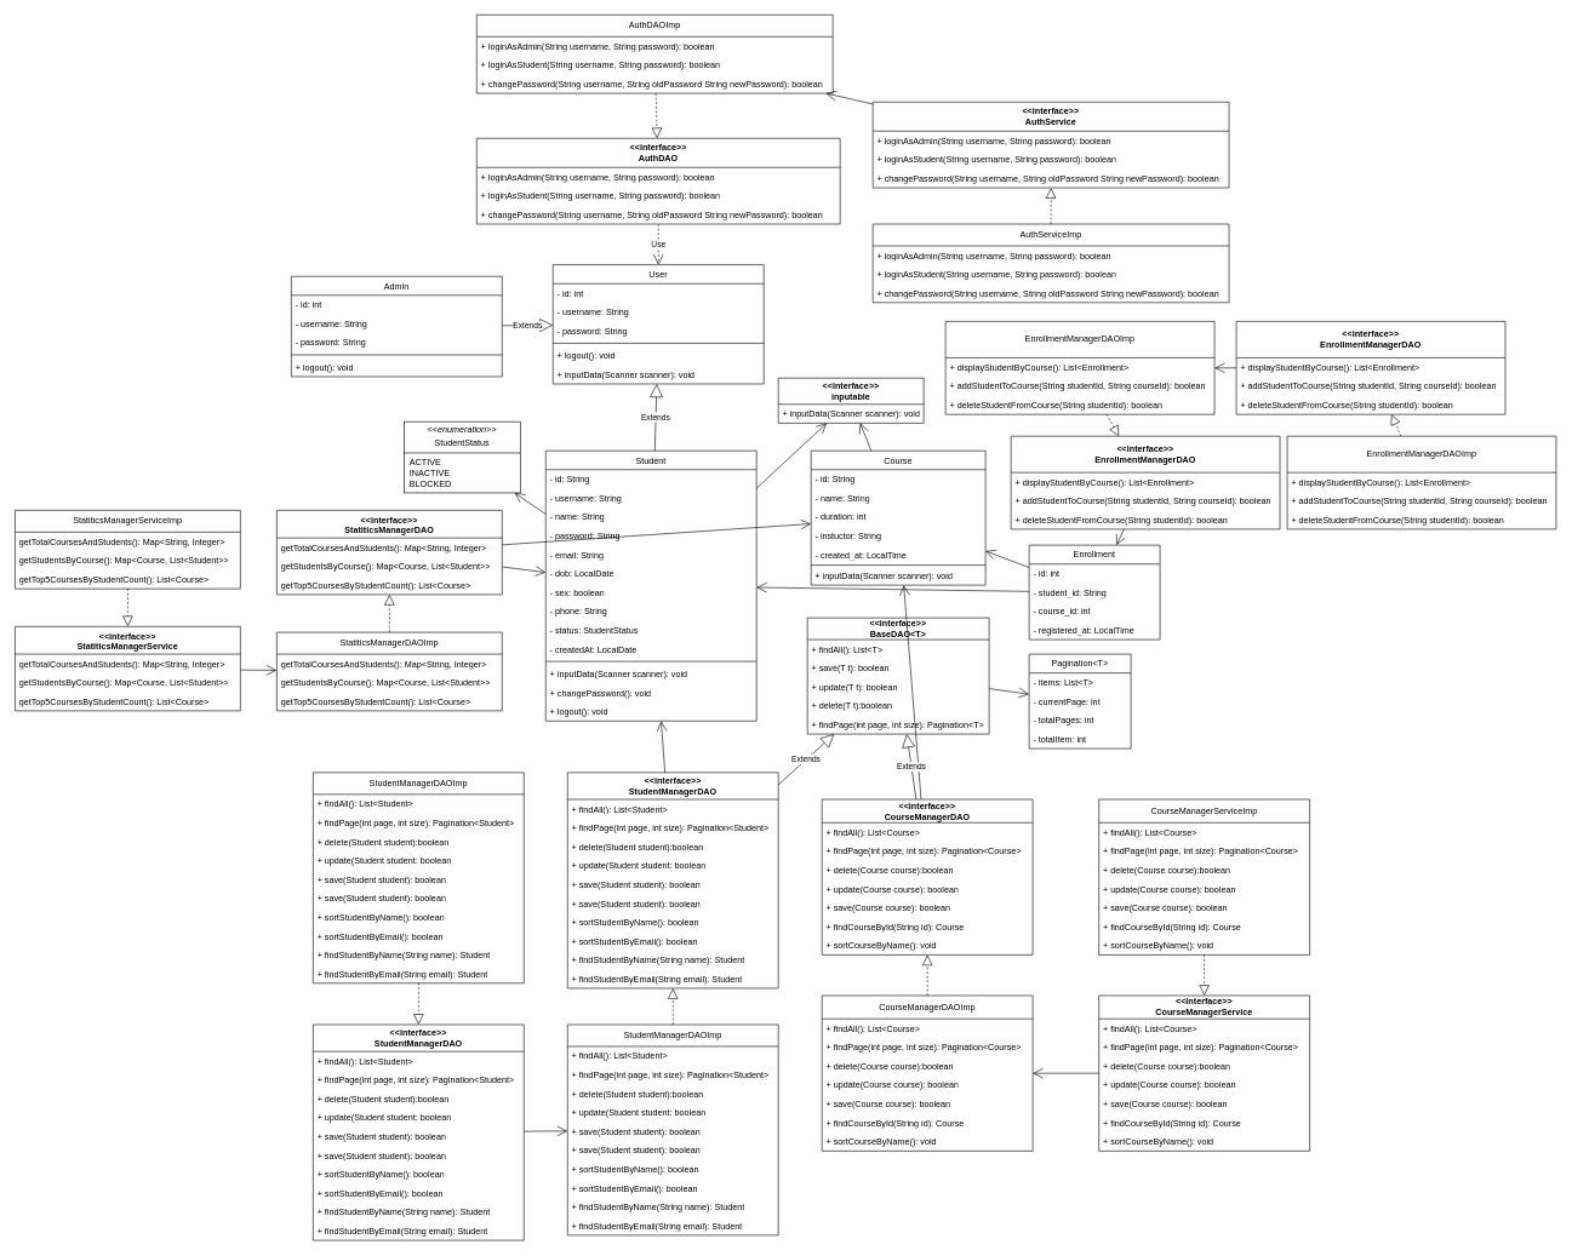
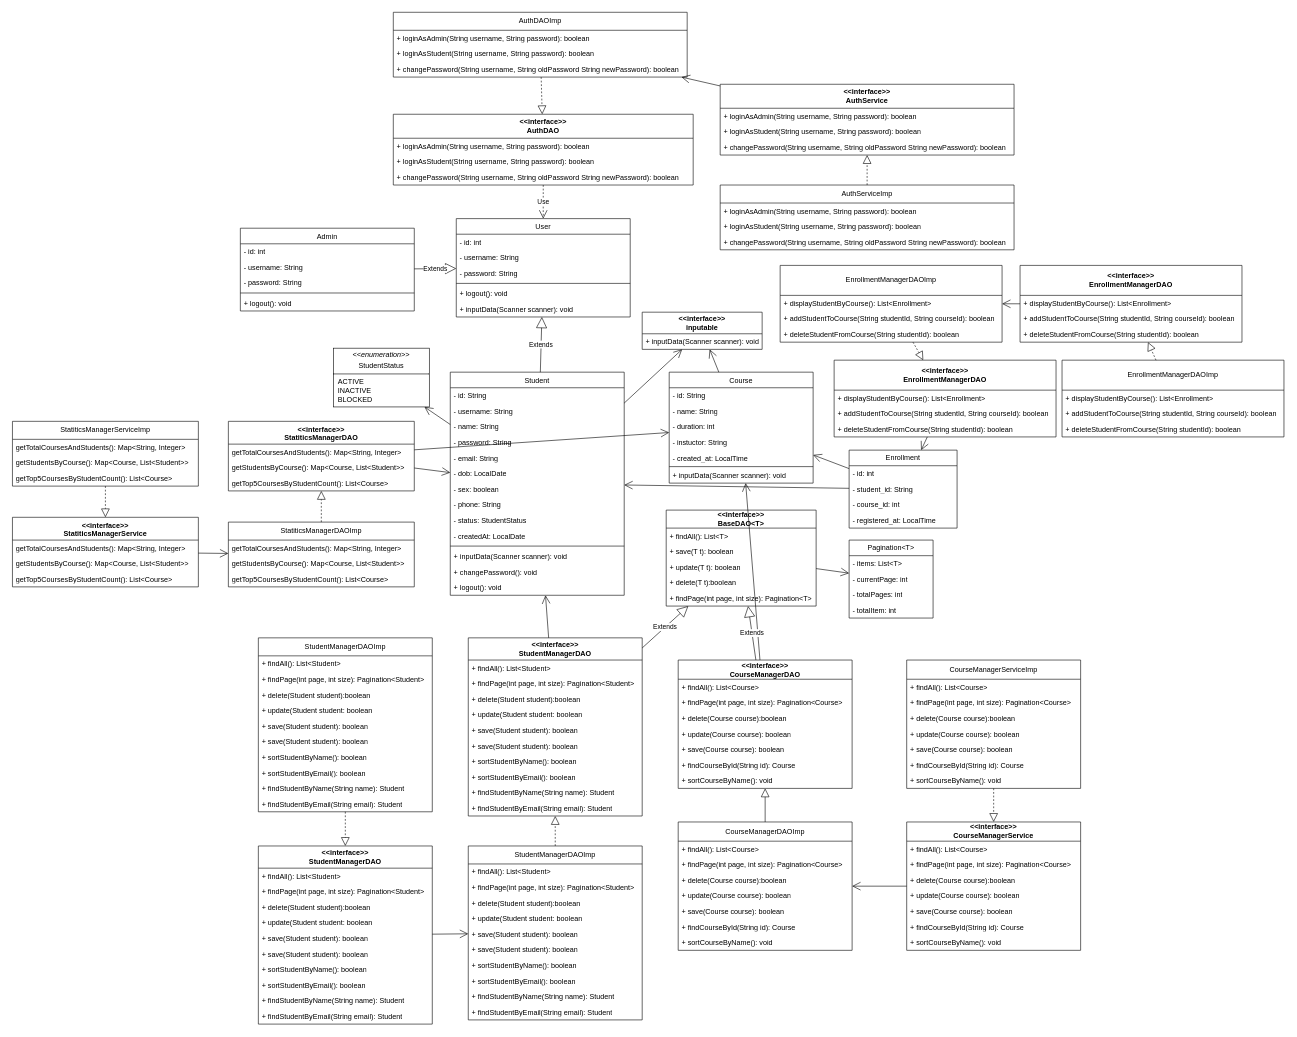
- <mxCell id="129" value="" style="endArrow=block;dashed=1;endFill=0;endSize=12;html=1;rounded=0;" parent="1" source="91" target="82" edge="1"><mxGeometry width="160" relative="1" as="geometry"><mxPoint x="750" y="1740" as="sourcePoint" /><mxPoint x="910" y="1740" as="targetPoint" /></mxGeometry></mxCell>
+ <mxCell id="129" value="" style="endArrow=block;dashed=0;endFill=0;endSize=12;html=1;rounded=0;" parent="1" source="91" target="82" edge="1"><mxGeometry width="160" relative="1" as="geometry"><mxPoint x="750" y="1740" as="sourcePoint" /><mxPoint x="910" y="1740" as="targetPoint" /></mxGeometry></mxCell>
